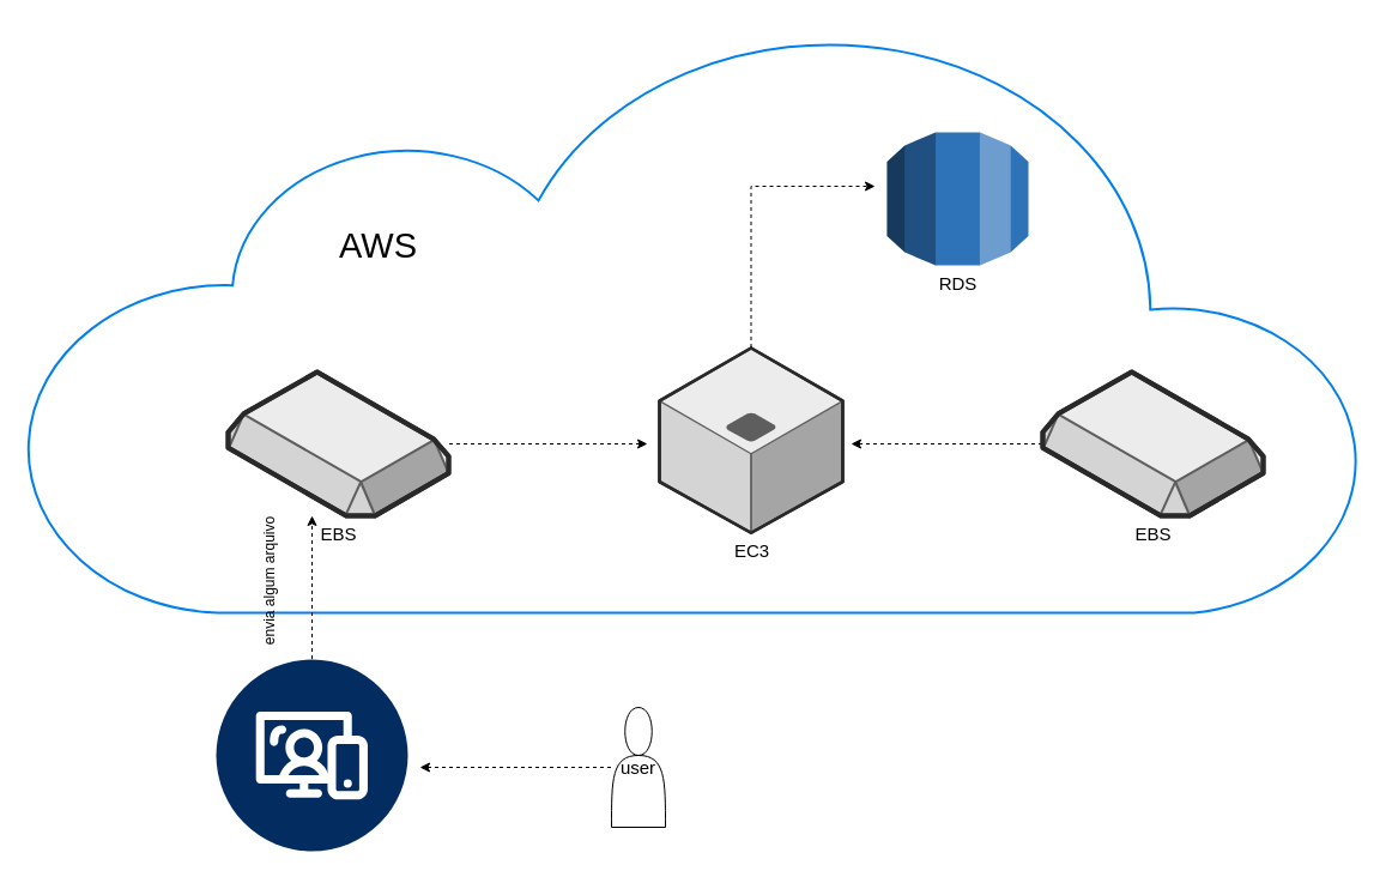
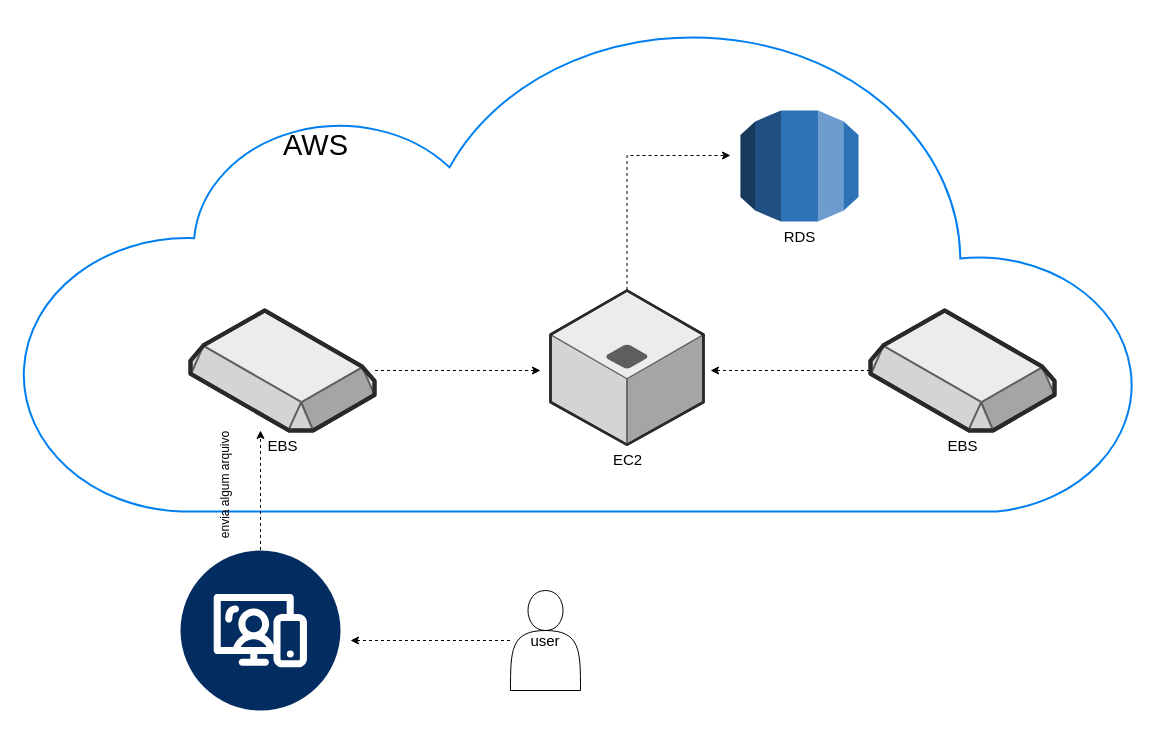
- <mxCell id="14" value="&lt;font style=&quot;font-size: 29px; color: light-dark(rgb(0, 0, 0), rgb(255, 153, 51));&quot;&gt;AWS&lt;/font&gt;" style="text;html=1;align=center;verticalAlign=middle;resizable=0;points=[];autosize=1;strokeColor=none;fillColor=none;" vertex="1" parent="1"><mxGeometry x="270" y="180" width="90" height="50" as="geometry" /></mxCell>
+ <mxCell id="14" value="&lt;font style=&quot;font-size: 29px; color: light-dark(rgb(0, 0, 0), rgb(255, 153, 51));&quot;&gt;AWS&lt;/font&gt;" style="text;html=1;align=center;verticalAlign=middle;resizable=0;points=[];autosize=1;strokeColor=none;fillColor=none;" vertex="1" parent="1"><mxGeometry x="270" y="120" width="90" height="50" as="geometry" /></mxCell>
- <mxCell id="9" value="&lt;font style=&quot;font-size: 15px;&quot;&gt;EC3&lt;/font&gt;" style="verticalLabelPosition=bottom;html=1;verticalAlign=top;strokeWidth=1;align=center;outlineConnect=0;dashed=0;outlineConnect=0;shape=mxgraph.aws3d.application_server;fillColor=#ECECEC;strokeColor=#5E5E5E;aspect=fixed;strokeColor2=#292929;" vertex="1" parent="1"><mxGeometry x="550" y="290" width="153" height="154.24" as="geometry" /></mxCell>
+ <mxCell id="9" value="&lt;font style=&quot;font-size: 15px;&quot;&gt;EC2&lt;/font&gt;" style="verticalLabelPosition=bottom;html=1;verticalAlign=top;strokeWidth=1;align=center;outlineConnect=0;dashed=0;outlineConnect=0;shape=mxgraph.aws3d.application_server;fillColor=#ECECEC;strokeColor=#5E5E5E;aspect=fixed;strokeColor2=#292929;" vertex="1" parent="1"><mxGeometry x="550" y="290" width="153" height="154.24" as="geometry" /></mxCell>
- <mxCell id="8" value="&lt;font style=&quot;font-size: 15px;&quot;&gt;user&lt;/font&gt;" style="shape=actor;whiteSpace=wrap;html=1;" vertex="1" parent="1"><mxGeometry x="510" y="590" width="45" height="100" as="geometry" /></mxCell>
+ <mxCell id="8" value="&lt;font style=&quot;font-size: 15px;&quot;&gt;user&lt;/font&gt;" style="shape=actor;whiteSpace=wrap;html=1;" vertex="1" parent="1"><mxGeometry x="510" y="590" width="70" height="100" as="geometry" /></mxCell>
